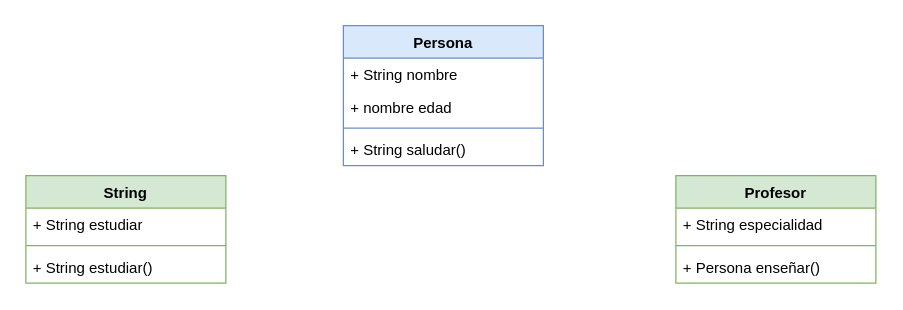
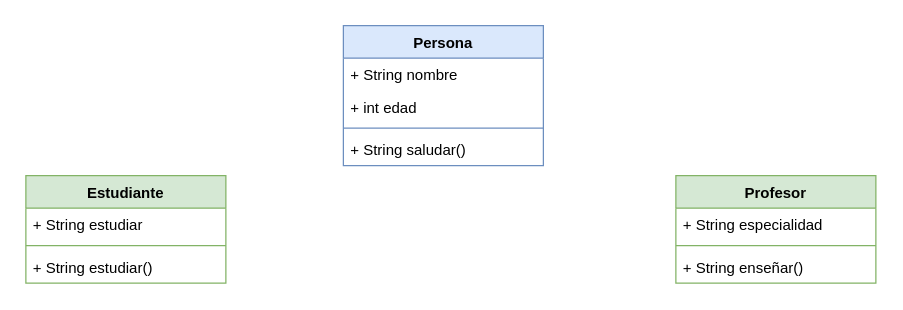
- <mxCell id="4" value="&lt;div&gt;+ nombre edad&lt;br&gt;&lt;/div&gt;&lt;div&gt;&lt;br&gt;&lt;/div&gt;" style="text;strokeColor=none;fillColor=none;align=left;verticalAlign=top;spacingLeft=4;spacingRight=4;overflow=hidden;rotatable=0;points=[[0,0.5],[1,0.5]];portConstraint=eastwest;whiteSpace=wrap;html=1;" parent="2" vertex="1"><mxGeometry y="52" width="160" height="26" as="geometry" /></mxCell>
+ <mxCell id="4" value="&lt;div&gt;+ int edad&lt;br&gt;&lt;/div&gt;&lt;div&gt;&lt;br&gt;&lt;/div&gt;" style="text;strokeColor=none;fillColor=none;align=left;verticalAlign=top;spacingLeft=4;spacingRight=4;overflow=hidden;rotatable=0;points=[[0,0.5],[1,0.5]];portConstraint=eastwest;whiteSpace=wrap;html=1;" parent="2" vertex="1"><mxGeometry y="52" width="160" height="26" as="geometry" /></mxCell>
- <mxCell id="11" value="String" style="swimlane;fontStyle=1;align=center;verticalAlign=top;childLayout=stackLayout;horizontal=1;startSize=26;horizontalStack=0;resizeParent=1;resizeParentMax=0;resizeLast=0;collapsible=1;marginBottom=0;whiteSpace=wrap;html=1;fillColor=#d5e8d4;strokeColor=#82b366;" parent="1" vertex="1"><mxGeometry x="20" y="140" width="160" height="86" as="geometry" /></mxCell>
+ <mxCell id="11" value="Estudiante" style="swimlane;fontStyle=1;align=center;verticalAlign=top;childLayout=stackLayout;horizontal=1;startSize=26;horizontalStack=0;resizeParent=1;resizeParentMax=0;resizeLast=0;collapsible=1;marginBottom=0;whiteSpace=wrap;html=1;fillColor=#d5e8d4;strokeColor=#82b366;" parent="1" vertex="1"><mxGeometry x="20" y="140" width="160" height="86" as="geometry" /></mxCell>
- <mxCell id="10" value="+ Persona enseñar()" style="text;strokeColor=none;fillColor=none;align=left;verticalAlign=top;spacingLeft=4;spacingRight=4;overflow=hidden;rotatable=0;points=[[0,0.5],[1,0.5]];portConstraint=eastwest;whiteSpace=wrap;html=1;" parent="7" vertex="1"><mxGeometry y="60" width="160" height="26" as="geometry" /></mxCell>
+ <mxCell id="10" value="+ String enseñar()" style="text;strokeColor=none;fillColor=none;align=left;verticalAlign=top;spacingLeft=4;spacingRight=4;overflow=hidden;rotatable=0;points=[[0,0.5],[1,0.5]];portConstraint=eastwest;whiteSpace=wrap;html=1;" parent="7" vertex="1"><mxGeometry y="60" width="160" height="26" as="geometry" /></mxCell>
